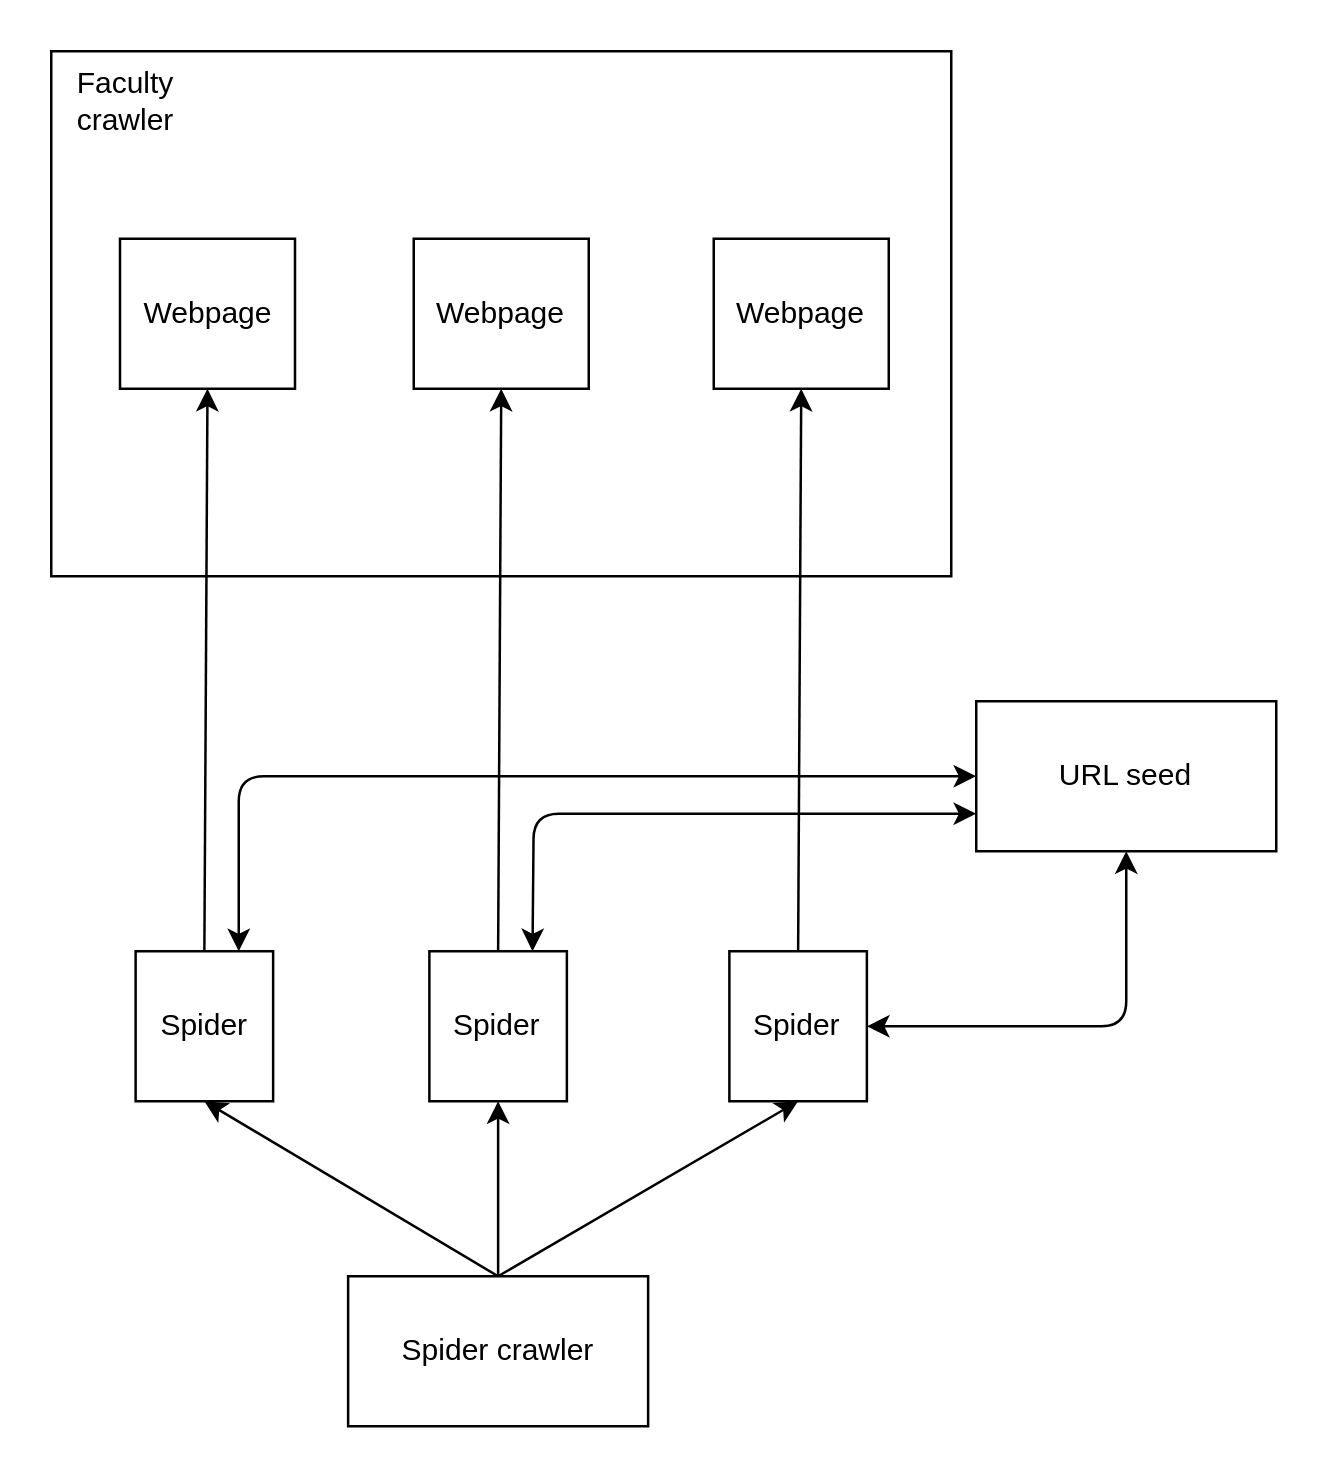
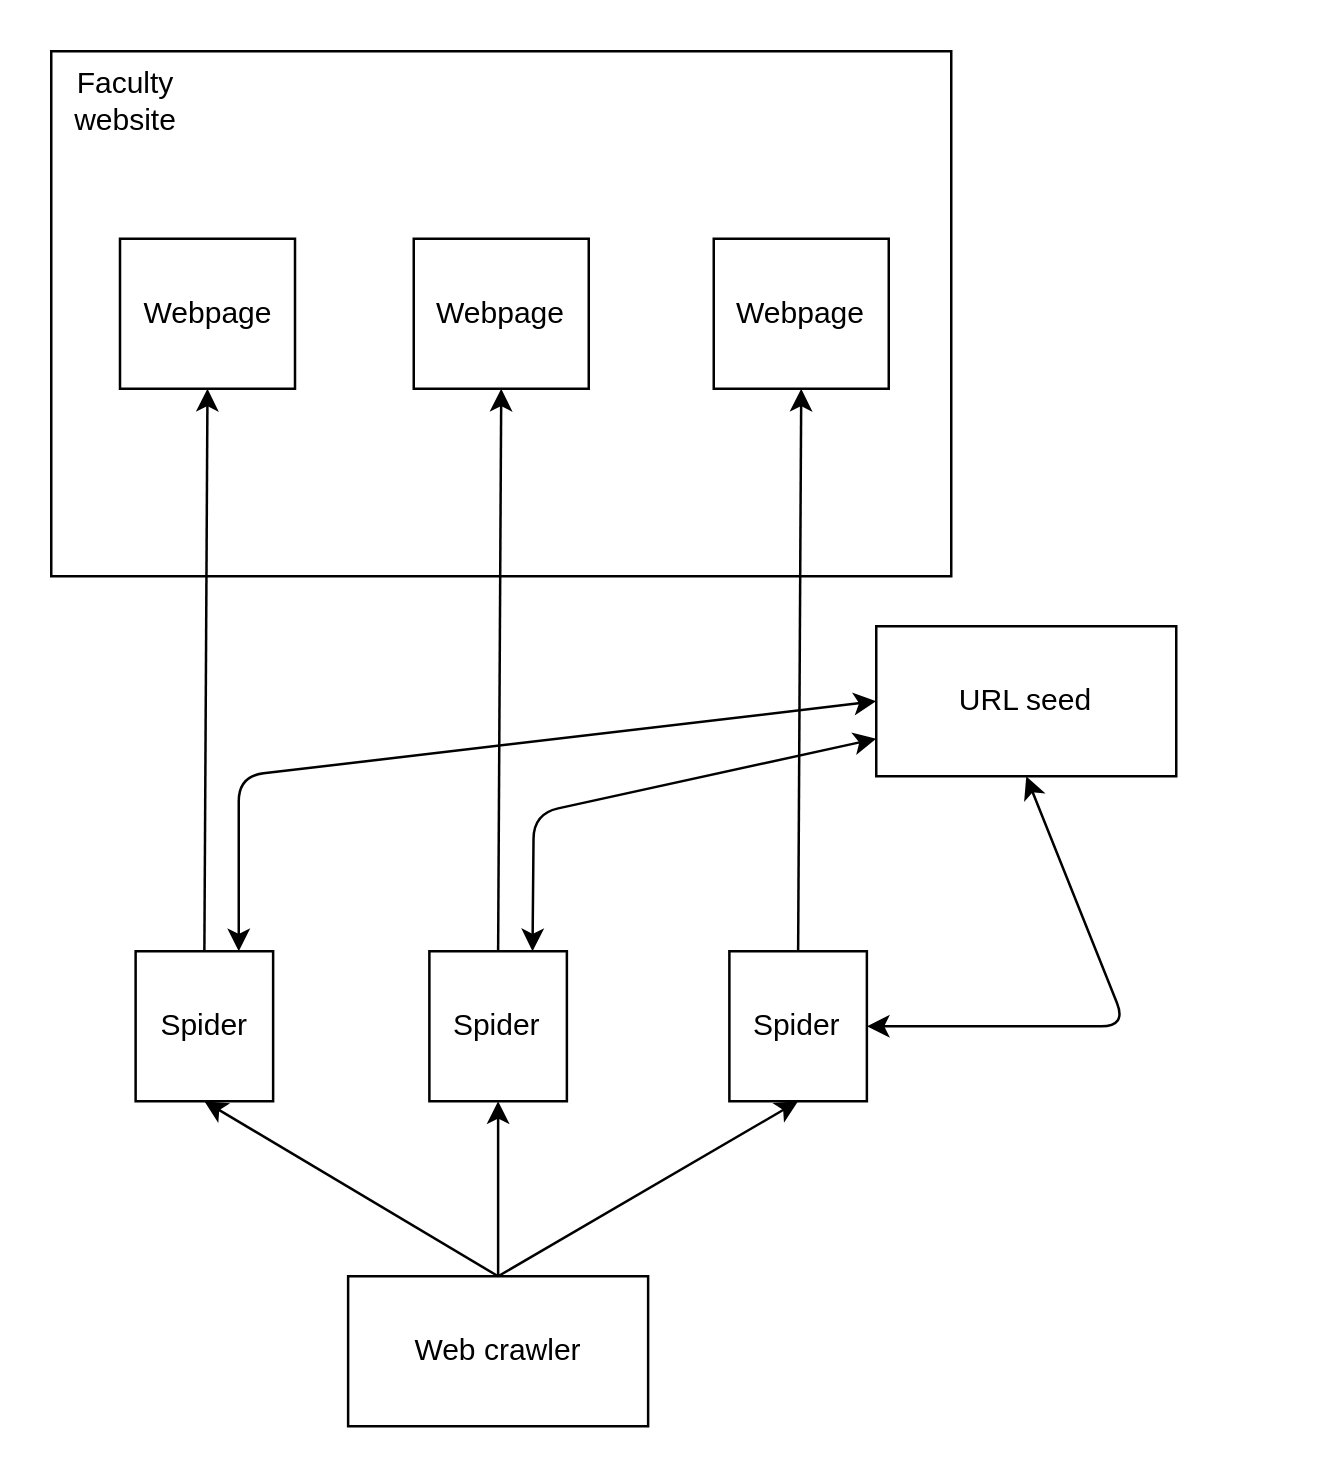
- <mxCell id="3" value="Faculty crawler" style="text;html=1;strokeColor=none;fillColor=none;align=center;verticalAlign=middle;whiteSpace=wrap;rounded=0;" vertex="1" parent="1"><mxGeometry x="30" y="30" width="40" height="20" as="geometry" /></mxCell>
+ <mxCell id="3" value="Faculty website" style="text;html=1;strokeColor=none;fillColor=none;align=center;verticalAlign=middle;whiteSpace=wrap;rounded=0;" vertex="1" parent="1"><mxGeometry x="30" y="30" width="40" height="20" as="geometry" /></mxCell>
- <mxCell id="14" value="URL seed" style="rounded=0;whiteSpace=wrap;html=1;" vertex="1" parent="1"><mxGeometry x="390" y="280" width="120" height="60" as="geometry" /></mxCell>
+ <mxCell id="14" value="URL seed" style="rounded=0;whiteSpace=wrap;html=1;" vertex="1" parent="1"><mxGeometry x="350" y="250" width="120" height="60" as="geometry" /></mxCell>
- <mxCell id="7" value="Spider crawler" style="rounded=0;whiteSpace=wrap;html=1;" vertex="1" parent="1"><mxGeometry x="138.75" y="510" width="120" height="60" as="geometry" /></mxCell>
+ <mxCell id="7" value="Web crawler" style="rounded=0;whiteSpace=wrap;html=1;" vertex="1" parent="1"><mxGeometry x="138.75" y="510" width="120" height="60" as="geometry" /></mxCell>
